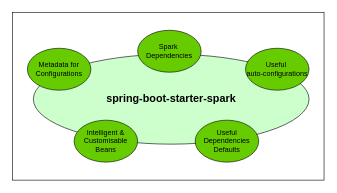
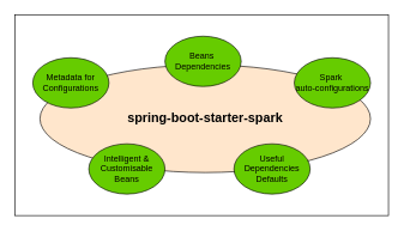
- <mxCell id="5" value="Spark&amp;nbsp;&lt;div&gt;Dependencies&lt;/div&gt;" style="ellipse;whiteSpace=wrap;html=1;fillColor=#66CC00;" vertex="1" parent="3"><mxGeometry x="184" width="106" height="70" as="geometry" /></mxCell>
+ <mxCell id="5" value="Beans&amp;nbsp;&lt;div&gt;Dependencies&lt;/div&gt;" style="ellipse;whiteSpace=wrap;html=1;fillColor=#66CC00;" vertex="1" parent="3"><mxGeometry x="184" width="106" height="70" as="geometry" /></mxCell>
- <mxCell id="6" value="Useful&amp;nbsp;&lt;div&gt;auto-configurations&lt;/div&gt;" style="ellipse;whiteSpace=wrap;html=1;fillColor=#66CC00;" vertex="1" parent="3"><mxGeometry x="364" y="30" width="106" height="70" as="geometry" /></mxCell>
+ <mxCell id="6" value="Spark&amp;nbsp;&lt;div&gt;auto-configurations&lt;/div&gt;" style="ellipse;whiteSpace=wrap;html=1;fillColor=#66CC00;" vertex="1" parent="3"><mxGeometry x="364" y="30" width="106" height="70" as="geometry" /></mxCell>
- <mxCell id="4" value="&lt;b&gt;&lt;font style=&quot;font-size: 18px;&quot;&gt;spring-boot-starter-&lt;/font&gt;&lt;/b&gt;&lt;b&gt;&lt;font style=&quot;font-size: 18px;&quot;&gt;spark&lt;/font&gt;&lt;/b&gt;" style="ellipse;whiteSpace=wrap;html=1;fillColor=#CCFFCC;" vertex="1" parent="3"><mxGeometry x="10" y="40" width="460" height="150" as="geometry" /></mxCell>
+ <mxCell id="4" value="&lt;b&gt;&lt;font style=&quot;font-size: 18px;&quot;&gt;spring-boot-starter-&lt;/font&gt;&lt;/b&gt;&lt;b&gt;&lt;font style=&quot;font-size: 18px;&quot;&gt;spark&lt;/font&gt;&lt;/b&gt;" style="ellipse;whiteSpace=wrap;html=1;fillColor=#ffe6cc;" vertex="1" parent="3"><mxGeometry x="10" y="40" width="460" height="150" as="geometry" /></mxCell>
